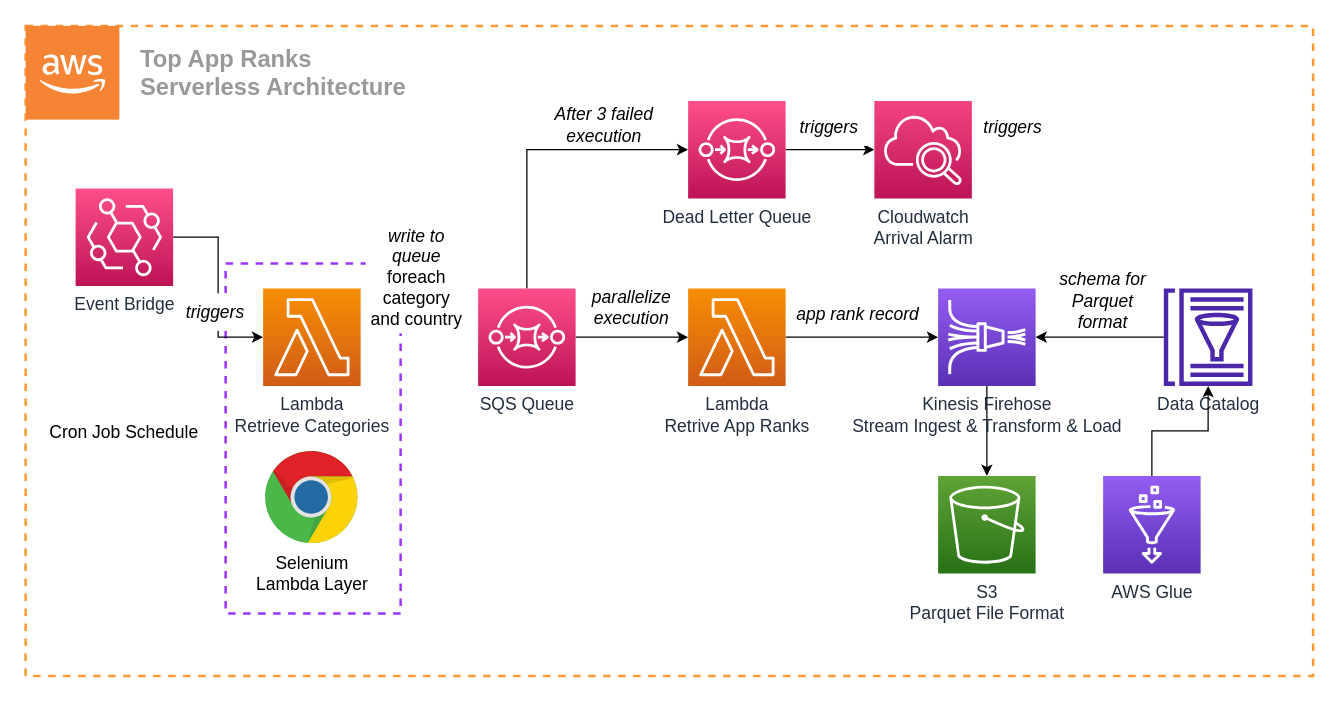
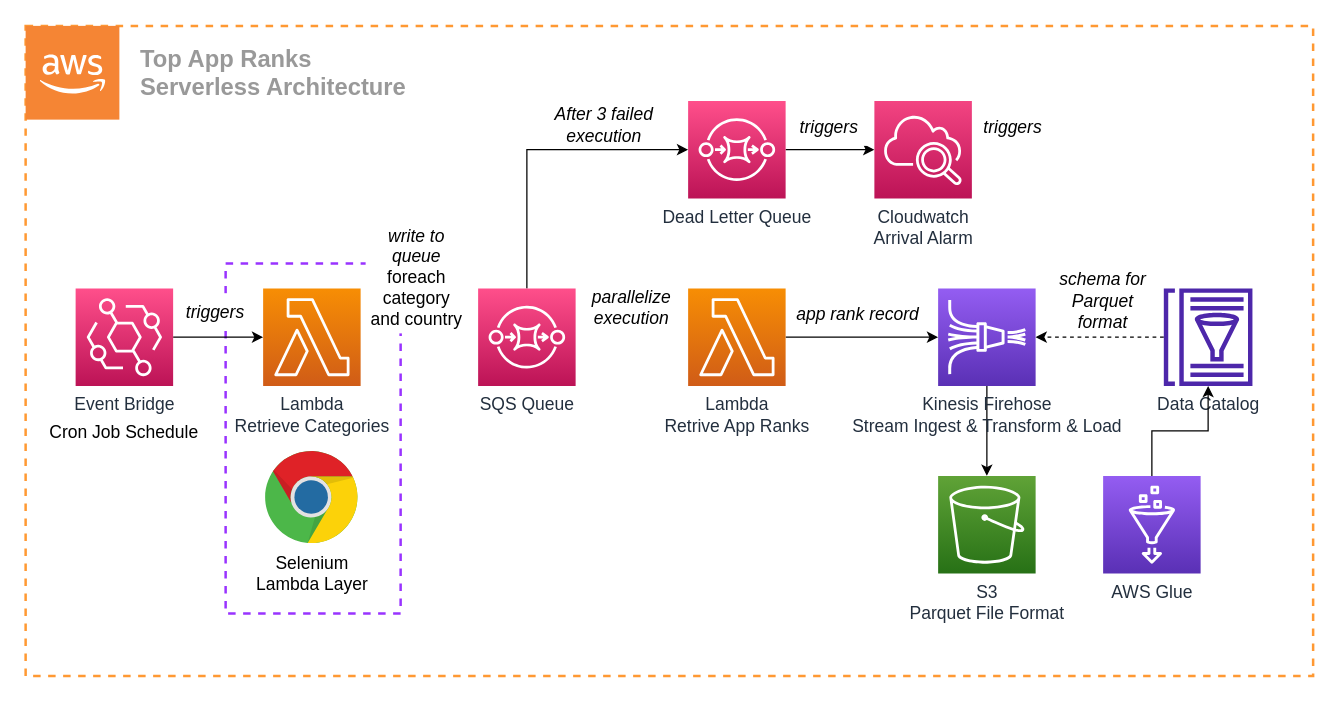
- <mxCell id="5" value="&lt;font style=&quot;font-size: 14px&quot;&gt;Event Bridge&lt;/font&gt;" style="sketch=0;points=[[0,0,0],[0.25,0,0],[0.5,0,0],[0.75,0,0],[1,0,0],[0,1,0],[0.25,1,0],[0.5,1,0],[0.75,1,0],[1,1,0],[0,0.25,0],[0,0.5,0],[0,0.75,0],[1,0.25,0],[1,0.5,0],[1,0.75,0]];outlineConnect=0;fontColor=#232F3E;gradientColor=#FF4F8B;gradientDirection=north;fillColor=#BC1356;strokeColor=#ffffff;dashed=0;verticalLabelPosition=bottom;verticalAlign=top;align=center;html=1;fontSize=12;fontStyle=0;aspect=fixed;shape=mxgraph.aws4.resourceIcon;resIcon=mxgraph.aws4.eventbridge;" vertex="1" parent="1"><mxGeometry x="60" y="150" width="78" height="78" as="geometry" /></mxCell>
+ <mxCell id="5" value="&lt;font style=&quot;font-size: 14px&quot;&gt;Event Bridge&lt;/font&gt;" style="sketch=0;points=[[0,0,0],[0.25,0,0],[0.5,0,0],[0.75,0,0],[1,0,0],[0,1,0],[0.25,1,0],[0.5,1,0],[0.75,1,0],[1,1,0],[0,0.25,0],[0,0.5,0],[0,0.75,0],[1,0.25,0],[1,0.5,0],[1,0.75,0]];outlineConnect=0;fontColor=#232F3E;gradientColor=#FF4F8B;gradientDirection=north;fillColor=#BC1356;strokeColor=#ffffff;dashed=0;verticalLabelPosition=bottom;verticalAlign=top;align=center;html=1;fontSize=12;fontStyle=0;aspect=fixed;shape=mxgraph.aws4.resourceIcon;resIcon=mxgraph.aws4.eventbridge;" vertex="1" parent="1"><mxGeometry x="60" y="230" width="78" height="78" as="geometry" /></mxCell>
- <mxCell id="10" style="edgeStyle=orthogonalEdgeStyle;rounded=0;orthogonalLoop=1;jettySize=auto;html=1;entryX=0;entryY=0.5;entryDx=0;entryDy=0;entryPerimeter=0;fontSize=14;" edge="1" parent="1" source="12" target="14"><mxGeometry relative="1" as="geometry" /></mxCell>
- <mxCell id="26" style="edgeStyle=orthogonalEdgeStyle;rounded=0;orthogonalLoop=1;jettySize=auto;html=1;entryX=1;entryY=0.5;entryDx=0;entryDy=0;entryPerimeter=0;fontSize=14;dashed=0;" edge="1" parent="1" source="27" target="9"><mxGeometry relative="1" as="geometry" /></mxCell>
+ <mxCell id="26" style="edgeStyle=orthogonalEdgeStyle;rounded=0;orthogonalLoop=1;jettySize=auto;html=1;entryX=1;entryY=0.5;entryDx=0;entryDy=0;entryPerimeter=0;fontSize=14;dashed=1;" edge="1" parent="1" source="27" target="9"><mxGeometry relative="1" as="geometry" /></mxCell>
